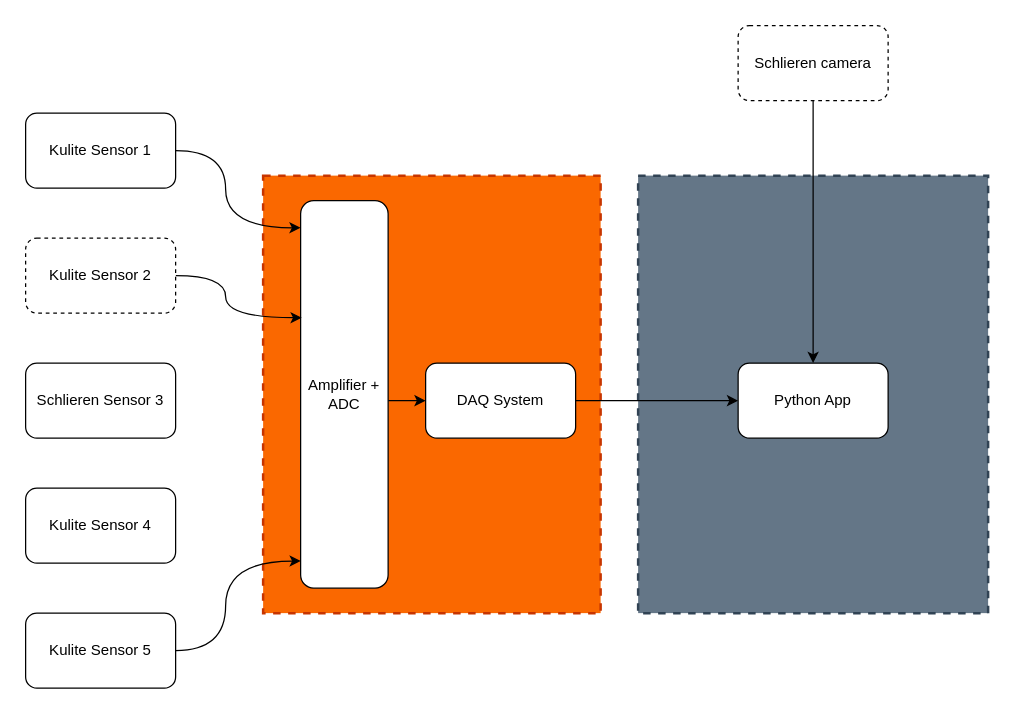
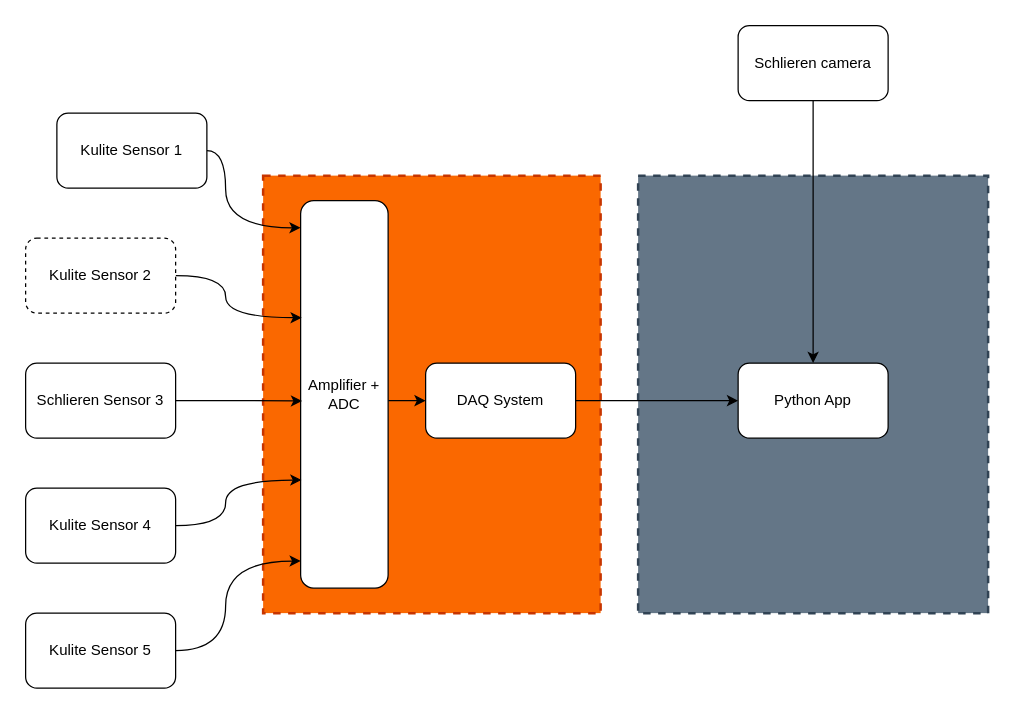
- <mxCell id="20" value="Schlieren camera" style="rounded=1;whiteSpace=wrap;html=1;dashed=1;" parent="1" vertex="1"><mxGeometry x="590" y="20" width="120" height="60" as="geometry" /></mxCell>
+ <mxCell id="20" value="Schlieren camera" style="rounded=1;whiteSpace=wrap;html=1;" parent="1" vertex="1"><mxGeometry x="590" y="20" width="120" height="60" as="geometry" /></mxCell>
- <mxCell id="5" value="Kulite Sensor 1" style="rounded=1;whiteSpace=wrap;html=1;" parent="1" vertex="1"><mxGeometry x="20" y="90" width="120" height="60" as="geometry" /></mxCell>
+ <mxCell id="5" value="Kulite Sensor 1" style="rounded=1;whiteSpace=wrap;html=1;" parent="1" vertex="1"><mxGeometry x="45" y="90" width="120" height="60" as="geometry" /></mxCell>
+ <mxCell id="13" style="edgeStyle=orthogonalEdgeStyle;rounded=0;orthogonalLoop=1;jettySize=auto;html=1;entryX=0.017;entryY=0.517;entryDx=0;entryDy=0;entryPerimeter=0;" parent="1" source="14" target="7" edge="1"><mxGeometry relative="1" as="geometry" /></mxCell>
+ <mxCell id="15" style="edgeStyle=orthogonalEdgeStyle;orthogonalLoop=1;jettySize=auto;html=1;entryX=0.01;entryY=0.721;entryDx=0;entryDy=0;entryPerimeter=0;curved=1;" parent="1" source="16" target="7" edge="1"><mxGeometry relative="1" as="geometry"><Array as="points"><mxPoint x="180" y="420" /><mxPoint x="180" y="384" /></Array></mxGeometry></mxCell>
